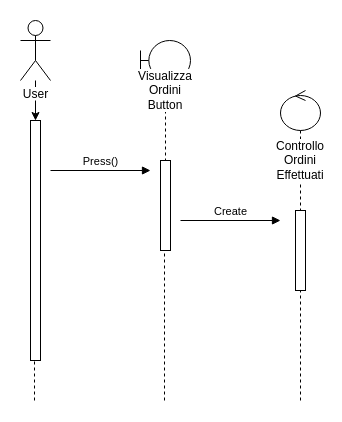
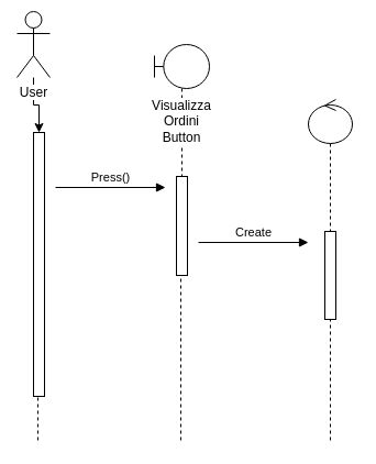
- <mxCell id="3" value="User" style="shape=umlActor;verticalLabelPosition=bottom;labelBackgroundColor=#ffffff;verticalAlign=top;html=1;" parent="1" vertex="1"><mxGeometry x="20" y="20" width="30" height="60" as="geometry" /></mxCell>
+ <mxCell id="3" value="User" style="shape=umlActor;verticalLabelPosition=bottom;labelBackgroundColor=#ffffff;verticalAlign=top;html=1;" parent="1" vertex="1"><mxGeometry x="15" y="10" width="30" height="60" as="geometry" /></mxCell>
- <mxCell id="13" value="&lt;div&gt;Visualizza&lt;/div&gt;&lt;div&gt;Ordini&lt;/div&gt;&lt;div&gt;Button&lt;/div&gt;" style="text;html=1;strokeColor=none;fillColor=none;align=center;verticalAlign=middle;whiteSpace=wrap;rounded=0;labelBackgroundColor=#ffffff;" vertex="1" parent="1"><mxGeometry x="145" y="80" width="40" height="20" as="geometry" /></mxCell>
+ <mxCell id="13" value="&lt;div&gt;Visualizza&lt;/div&gt;&lt;div&gt;Ordini&lt;/div&gt;&lt;div&gt;Button&lt;/div&gt;" style="text;html=1;strokeColor=none;fillColor=none;align=center;verticalAlign=middle;whiteSpace=wrap;rounded=0;labelBackgroundColor=#ffffff;" vertex="1" parent="1"><mxGeometry x="145" y="100" width="40" height="20" as="geometry" /></mxCell>
- <mxCell id="15" value="&lt;div&gt;Controllo&lt;/div&gt;&lt;div&gt;Ordini&lt;/div&gt;&lt;div&gt;Effettuati&lt;/div&gt;" style="text;html=1;strokeColor=none;fillColor=none;align=center;verticalAlign=middle;whiteSpace=wrap;rounded=0;labelBackgroundColor=#ffffff;" vertex="1" parent="1"><mxGeometry x="280" y="150" width="40" height="20" as="geometry" /></mxCell>
